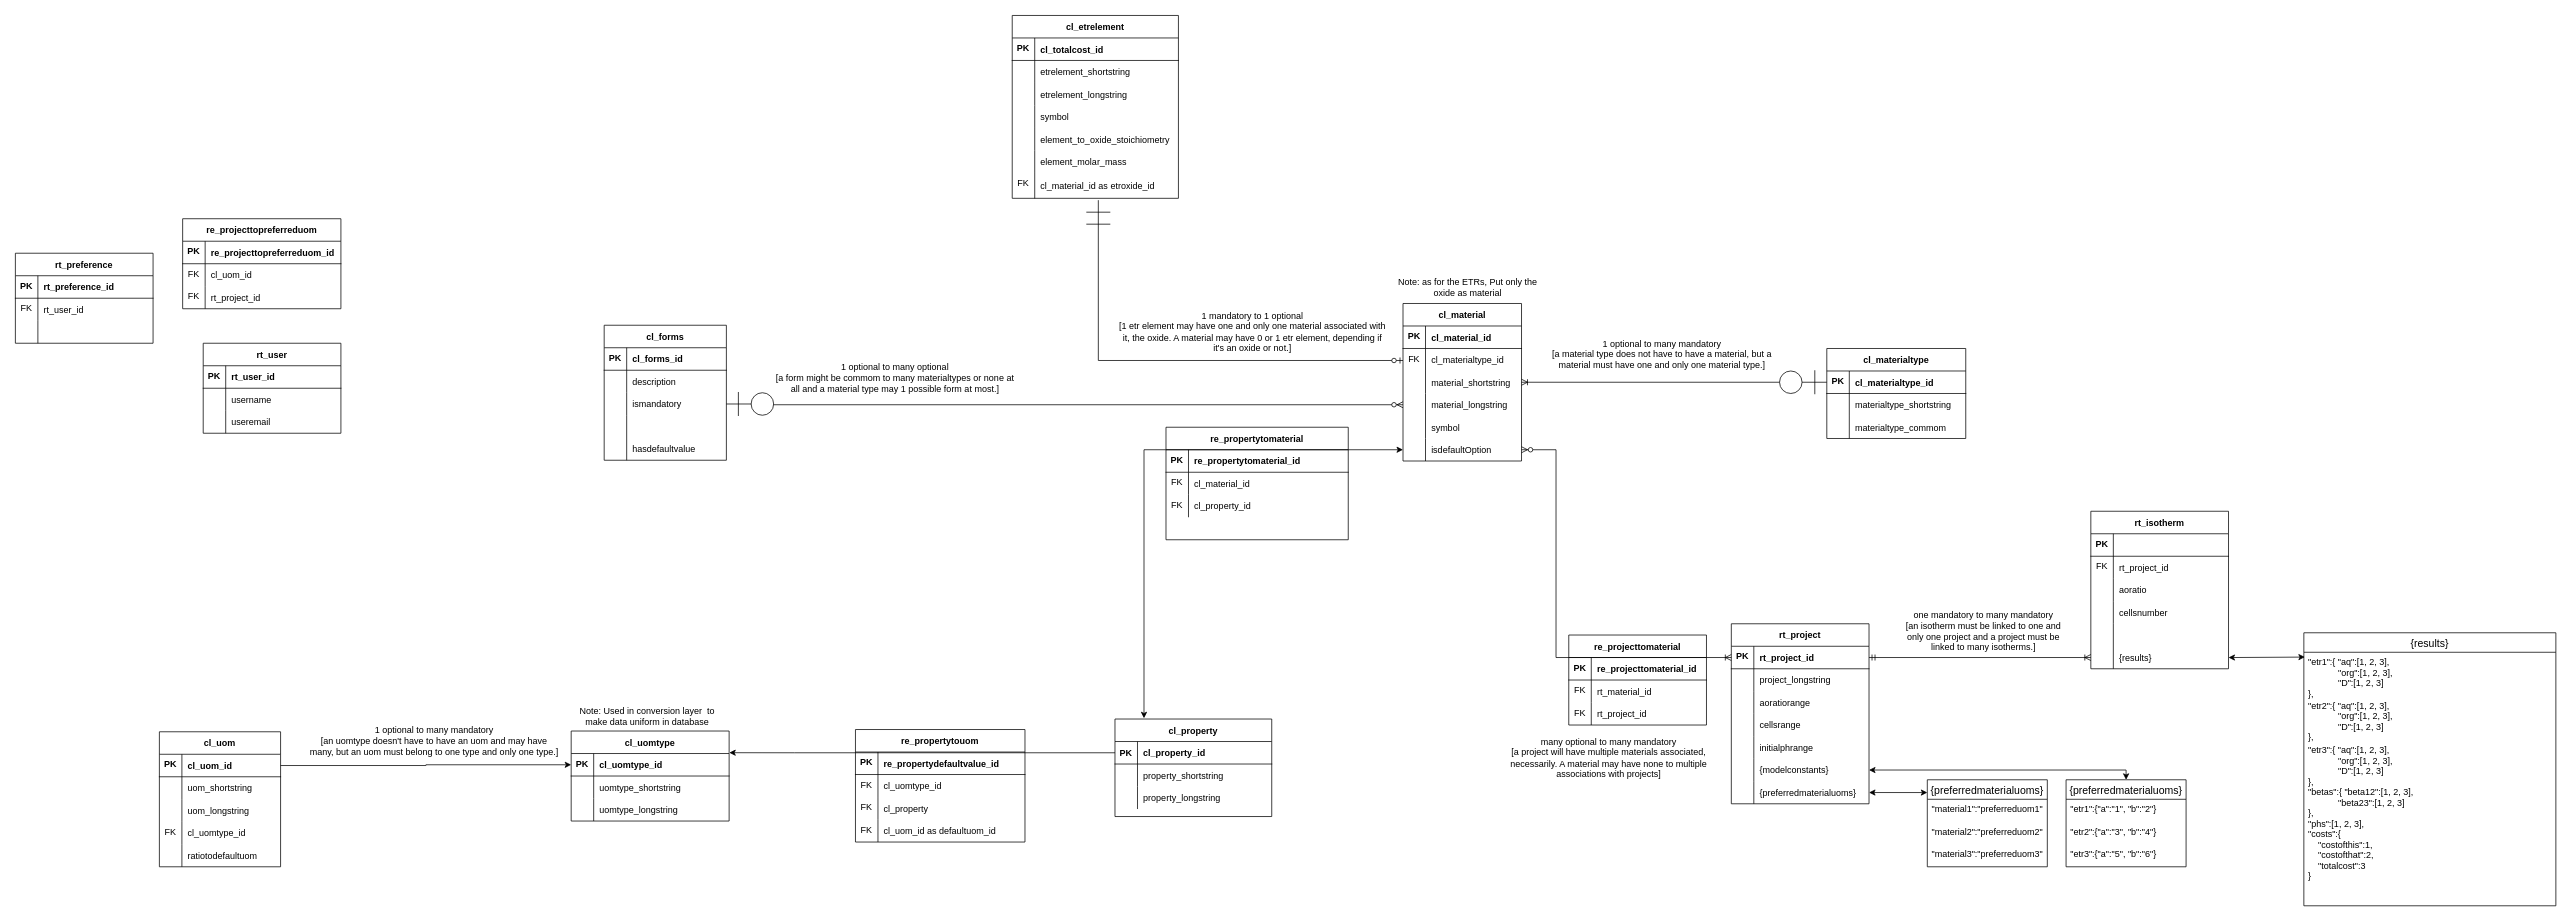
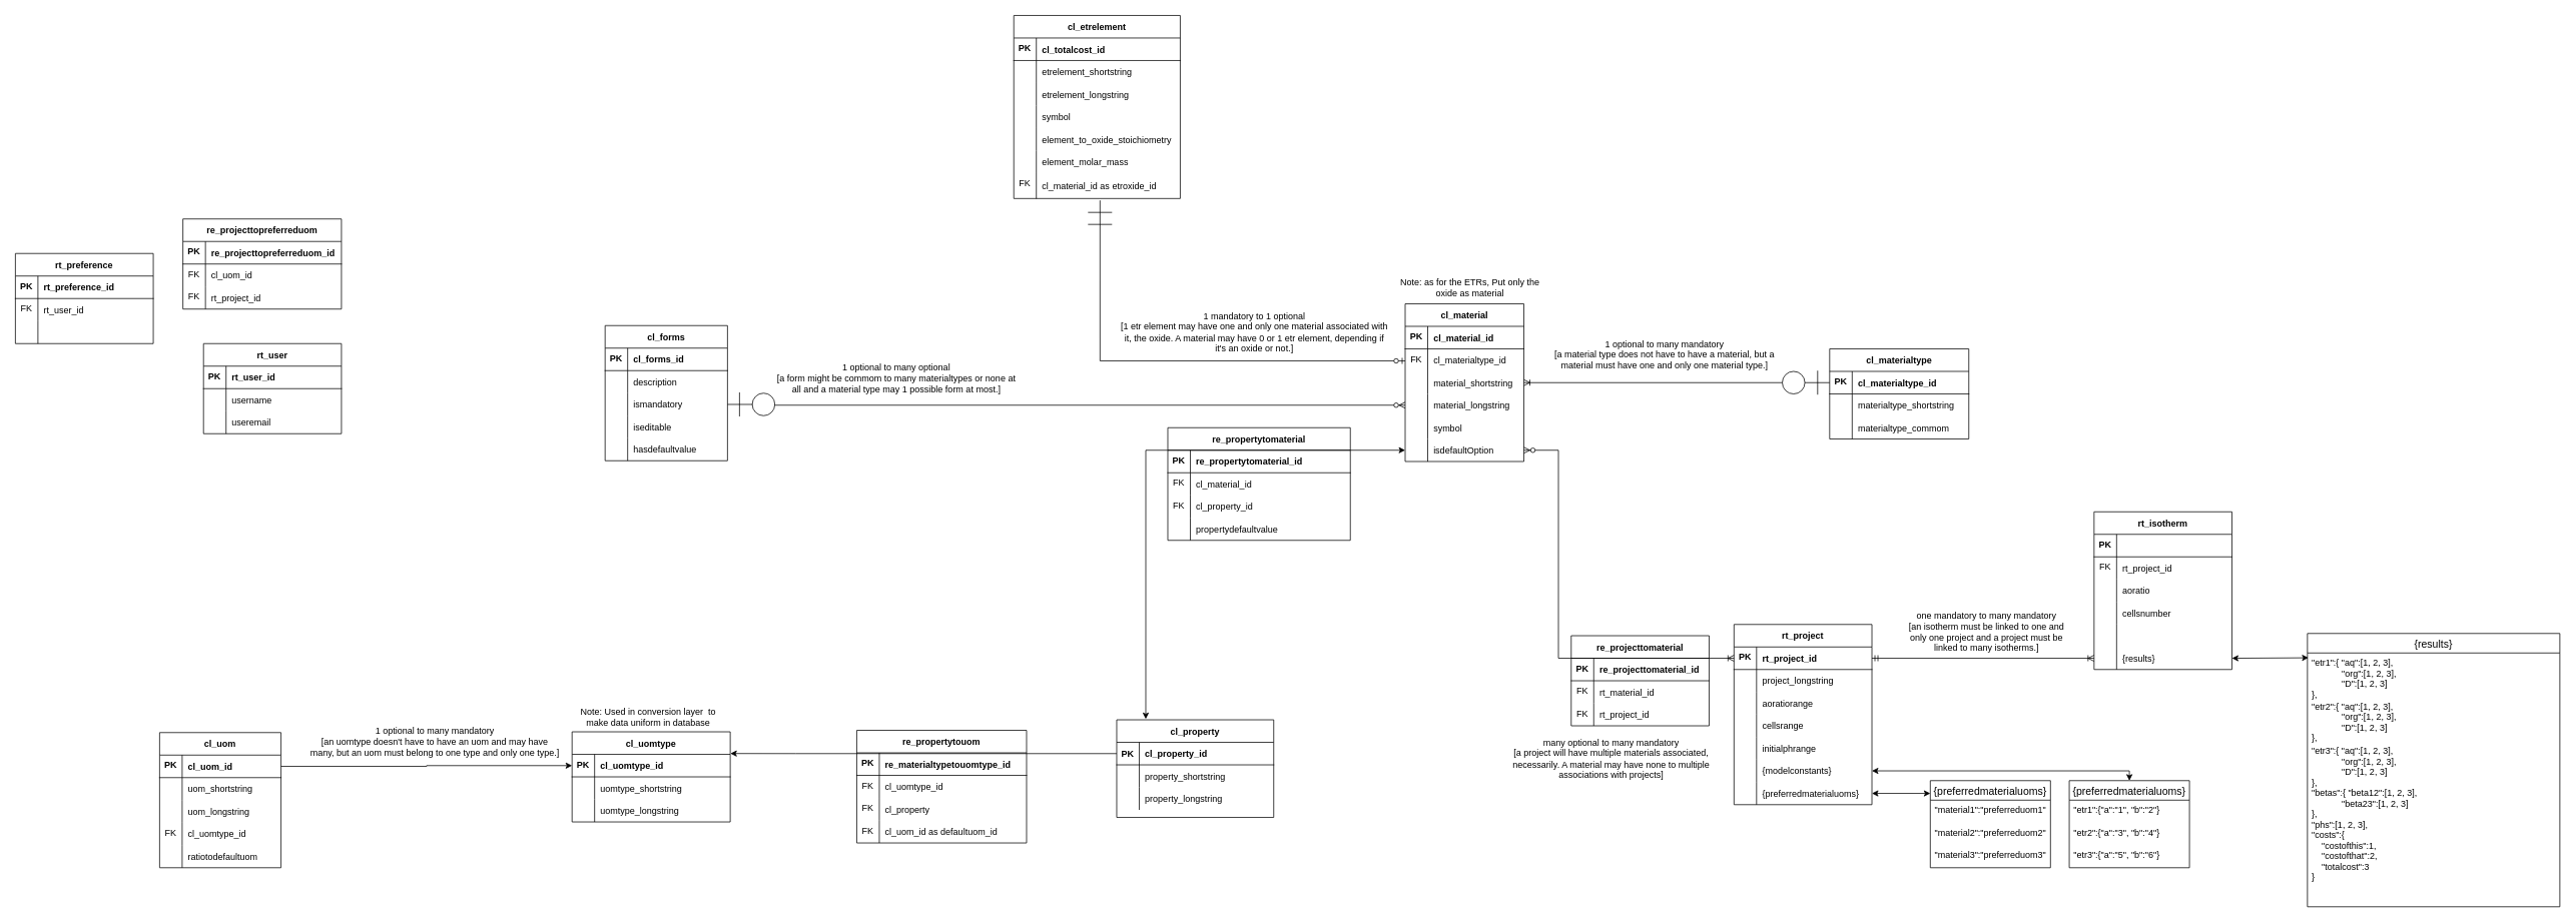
+ <mxCell id="64" value="iseditable" style="shape=partialRectangle;connectable=0;fillColor=none;top=0;left=0;bottom=0;right=0;align=left;spacingLeft=6;overflow=hidden;labelBackgroundColor=none;" parent="62" vertex="1"><mxGeometry x="30" width="132.917" height="30" as="geometry"><mxRectangle width="132.917" height="30" as="alternateBounds" /></mxGeometry></mxCell>
+ <mxCell id="243" value="propertydefaultvalue" style="shape=partialRectangle;connectable=0;fillColor=none;top=0;left=0;bottom=0;right=0;align=left;spacingLeft=6;overflow=hidden;labelBackgroundColor=none;fontStyle=0" vertex="1" parent="241"><mxGeometry x="30" width="213" height="30" as="geometry"><mxRectangle width="213" height="30" as="alternateBounds" /></mxGeometry></mxCell>
- <mxCell id="179" value="re_propertydefaultvalue_id" style="shape=partialRectangle;connectable=0;fillColor=none;top=0;left=0;bottom=0;right=0;align=left;spacingLeft=6;fontStyle=1;overflow=hidden;labelBackgroundColor=none;" parent="177" vertex="1"><mxGeometry x="30" width="196" height="30" as="geometry"><mxRectangle width="196" height="30" as="alternateBounds" /></mxGeometry></mxCell>
+ <mxCell id="179" value="re_materialtypetouomtype_id" style="shape=partialRectangle;connectable=0;fillColor=none;top=0;left=0;bottom=0;right=0;align=left;spacingLeft=6;fontStyle=1;overflow=hidden;labelBackgroundColor=none;" parent="177" vertex="1"><mxGeometry x="30" width="196" height="30" as="geometry"><mxRectangle width="196" height="30" as="alternateBounds" /></mxGeometry></mxCell>
